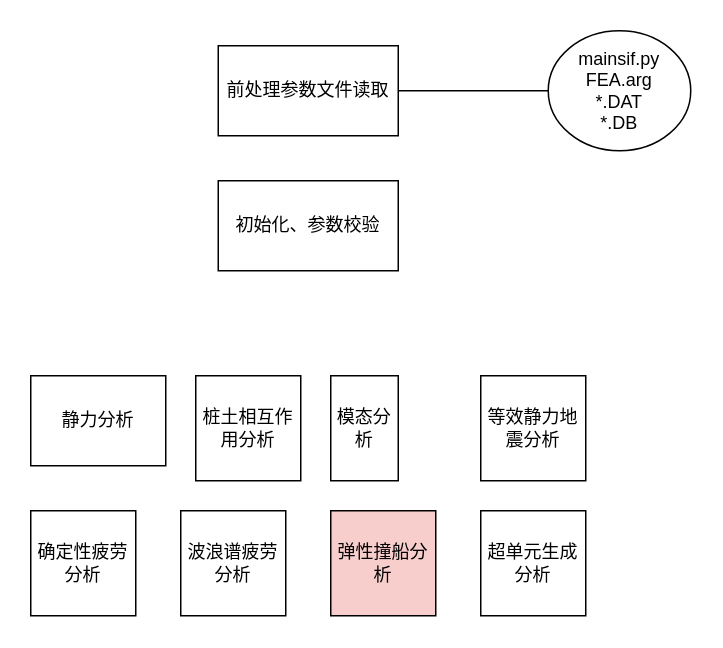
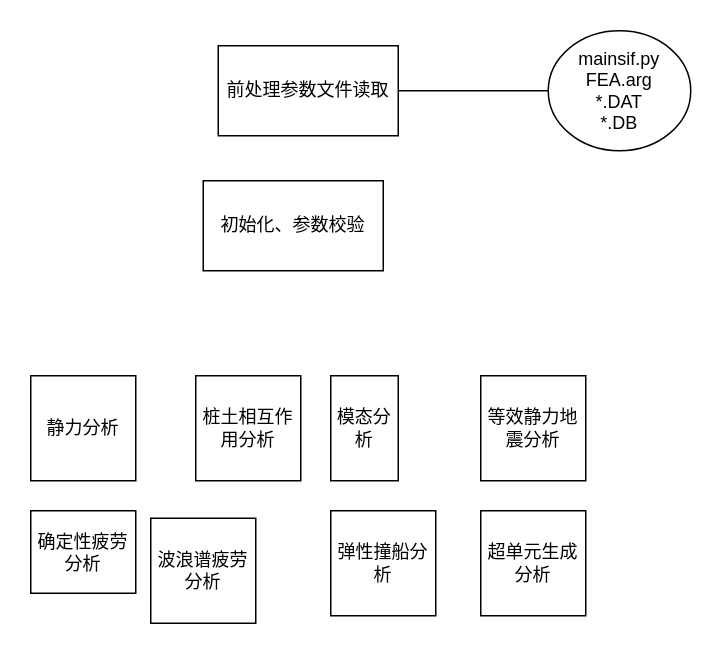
- <mxCell id="4" value="初始化、参数校验" style="rounded=0;whiteSpace=wrap;html=1;textShadow=0;" vertex="1" parent="1"><mxGeometry x="145" y="120" width="120" height="60" as="geometry" /></mxCell>
+ <mxCell id="4" value="初始化、参数校验" style="rounded=0;whiteSpace=wrap;html=1;textShadow=0;" vertex="1" parent="1"><mxGeometry x="135" y="120" width="120" height="60" as="geometry" /></mxCell>
- <mxCell id="6" value="静力分析" style="whiteSpace=wrap;html=1;aspect=fixed;" vertex="1" parent="1"><mxGeometry x="20" y="250" width="90" height="60" as="geometry" /></mxCell>
+ <mxCell id="6" value="静力分析" style="whiteSpace=wrap;html=1;aspect=fixed;" vertex="1" parent="1"><mxGeometry x="20" y="250" width="70" height="70" as="geometry" /></mxCell>
- <mxCell id="11" value="确定性疲劳分析" style="whiteSpace=wrap;html=1;aspect=fixed;" vertex="1" parent="1"><mxGeometry x="20" y="340" width="70" height="70" as="geometry" /></mxCell>
+ <mxCell id="11" value="确定性疲劳分析" style="whiteSpace=wrap;html=1;aspect=fixed;" vertex="1" parent="1"><mxGeometry x="20" y="340" width="70" height="55" as="geometry" /></mxCell>
- <mxCell id="12" value="波浪谱疲劳分析" style="whiteSpace=wrap;html=1;aspect=fixed;" vertex="1" parent="1"><mxGeometry x="120" y="340" width="70" height="70" as="geometry" /></mxCell>
+ <mxCell id="12" value="波浪谱疲劳分析" style="whiteSpace=wrap;html=1;aspect=fixed;" vertex="1" parent="1"><mxGeometry x="100" y="345" width="70" height="70" as="geometry" /></mxCell>
- <mxCell id="13" value="弹性撞船分析" style="whiteSpace=wrap;html=1;aspect=fixed;fillColor=#f8cecc;" vertex="1" parent="1"><mxGeometry x="220" y="340" width="70" height="70" as="geometry" /></mxCell>
+ <mxCell id="13" value="弹性撞船分析" style="whiteSpace=wrap;html=1;aspect=fixed;" vertex="1" parent="1"><mxGeometry x="220" y="340" width="70" height="70" as="geometry" /></mxCell>
